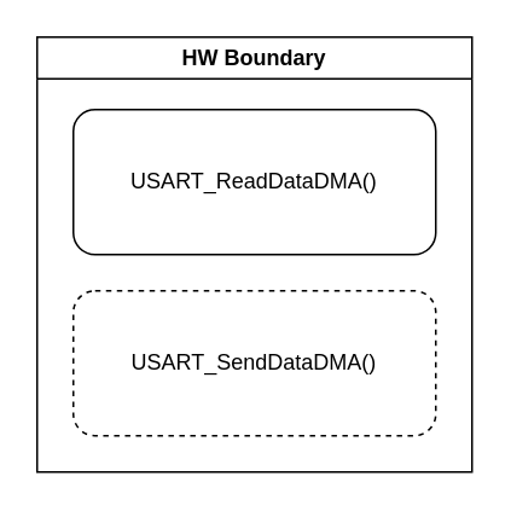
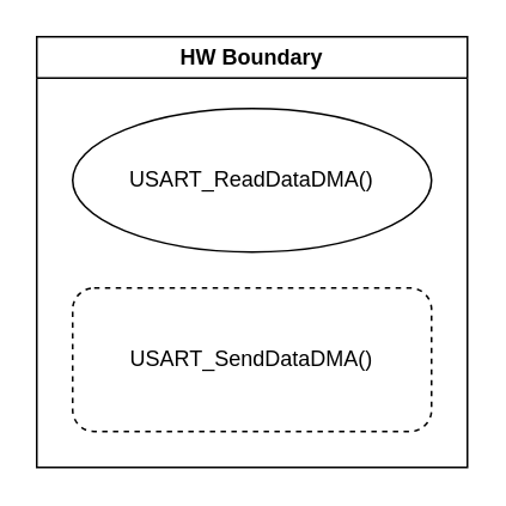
- <mxCell id="3" value="USART_ReadDataDMA()" style="rounded=1;whiteSpace=wrap;html=1;" vertex="1" parent="2"><mxGeometry x="20" y="40" width="200" height="80" as="geometry" /></mxCell>
+ <mxCell id="3" value="USART_ReadDataDMA()" style="ellipse;whiteSpace=wrap;html=1;" vertex="1" parent="2"><mxGeometry x="20" y="40" width="200" height="80" as="geometry" /></mxCell>
